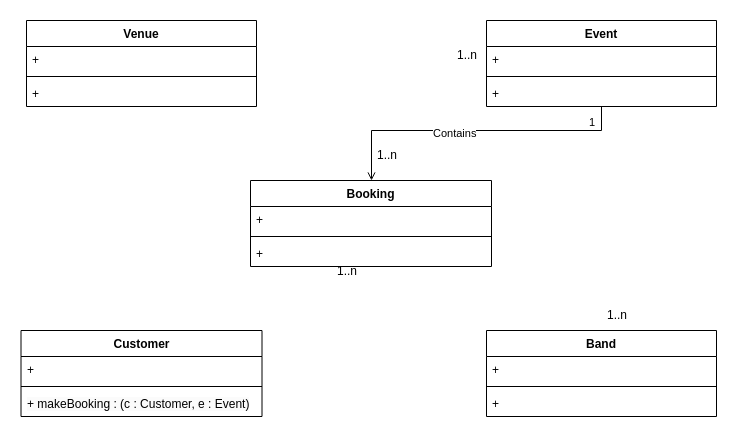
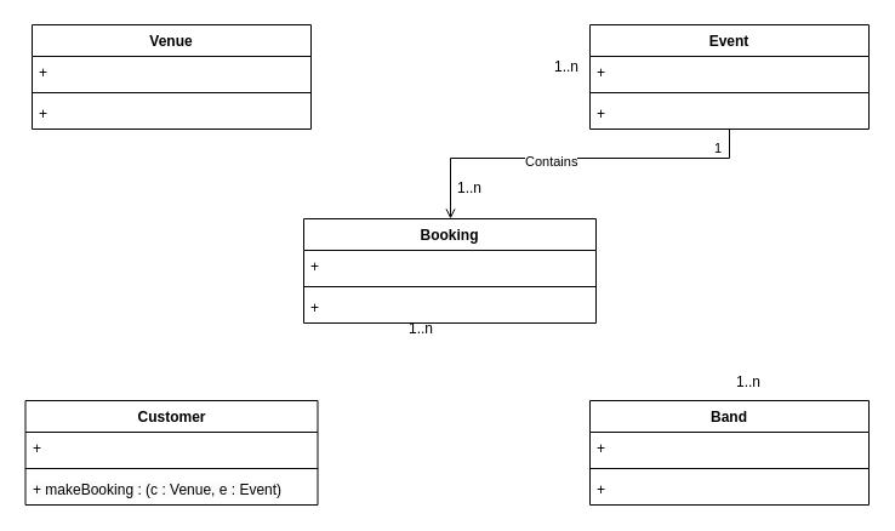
- <mxCell id="13" value="&lt;span style=&quot;color: rgb(0, 0, 0); font-family: Helvetica; font-size: 12px; font-style: normal; font-variant-ligatures: normal; font-variant-caps: normal; font-weight: 400; letter-spacing: normal; orphans: 2; text-align: left; text-indent: 0px; text-transform: none; widows: 2; word-spacing: 0px; -webkit-text-stroke-width: 0px; white-space: normal; background-color: rgb(251, 251, 251); text-decoration-thickness: initial; text-decoration-style: initial; text-decoration-color: initial; display: inline !important; float: none;&quot;&gt;+ makeBooking : (c : Customer, e : Event)&lt;/span&gt;" style="text;strokeColor=none;fillColor=none;align=left;verticalAlign=top;spacingLeft=4;spacingRight=4;overflow=hidden;rotatable=0;points=[[0,0.5],[1,0.5]];portConstraint=eastwest;whiteSpace=wrap;html=1;" vertex="1" parent="10"><mxGeometry y="60" width="241" height="26" as="geometry" /></mxCell>
+ <mxCell id="13" value="&lt;span style=&quot;color: rgb(0, 0, 0); font-family: Helvetica; font-size: 12px; font-style: normal; font-variant-ligatures: normal; font-variant-caps: normal; font-weight: 400; letter-spacing: normal; orphans: 2; text-align: left; text-indent: 0px; text-transform: none; widows: 2; word-spacing: 0px; -webkit-text-stroke-width: 0px; white-space: normal; background-color: rgb(251, 251, 251); text-decoration-thickness: initial; text-decoration-style: initial; text-decoration-color: initial; display: inline !important; float: none;&quot;&gt;+ makeBooking : (c : Venue, e : Event)&lt;/span&gt;" style="text;strokeColor=none;fillColor=none;align=left;verticalAlign=top;spacingLeft=4;spacingRight=4;overflow=hidden;rotatable=0;points=[[0,0.5],[1,0.5]];portConstraint=eastwest;whiteSpace=wrap;html=1;" vertex="1" parent="10"><mxGeometry y="60" width="241" height="26" as="geometry" /></mxCell>
